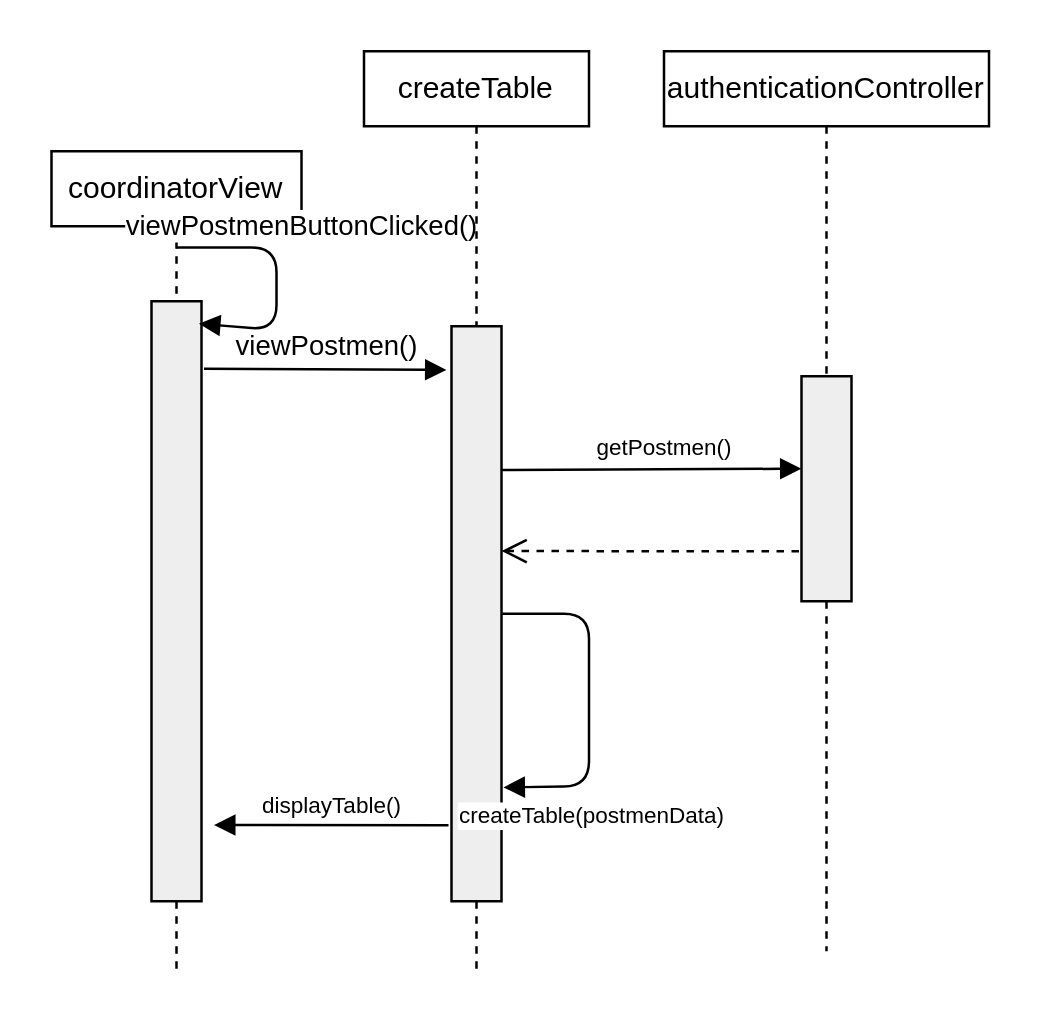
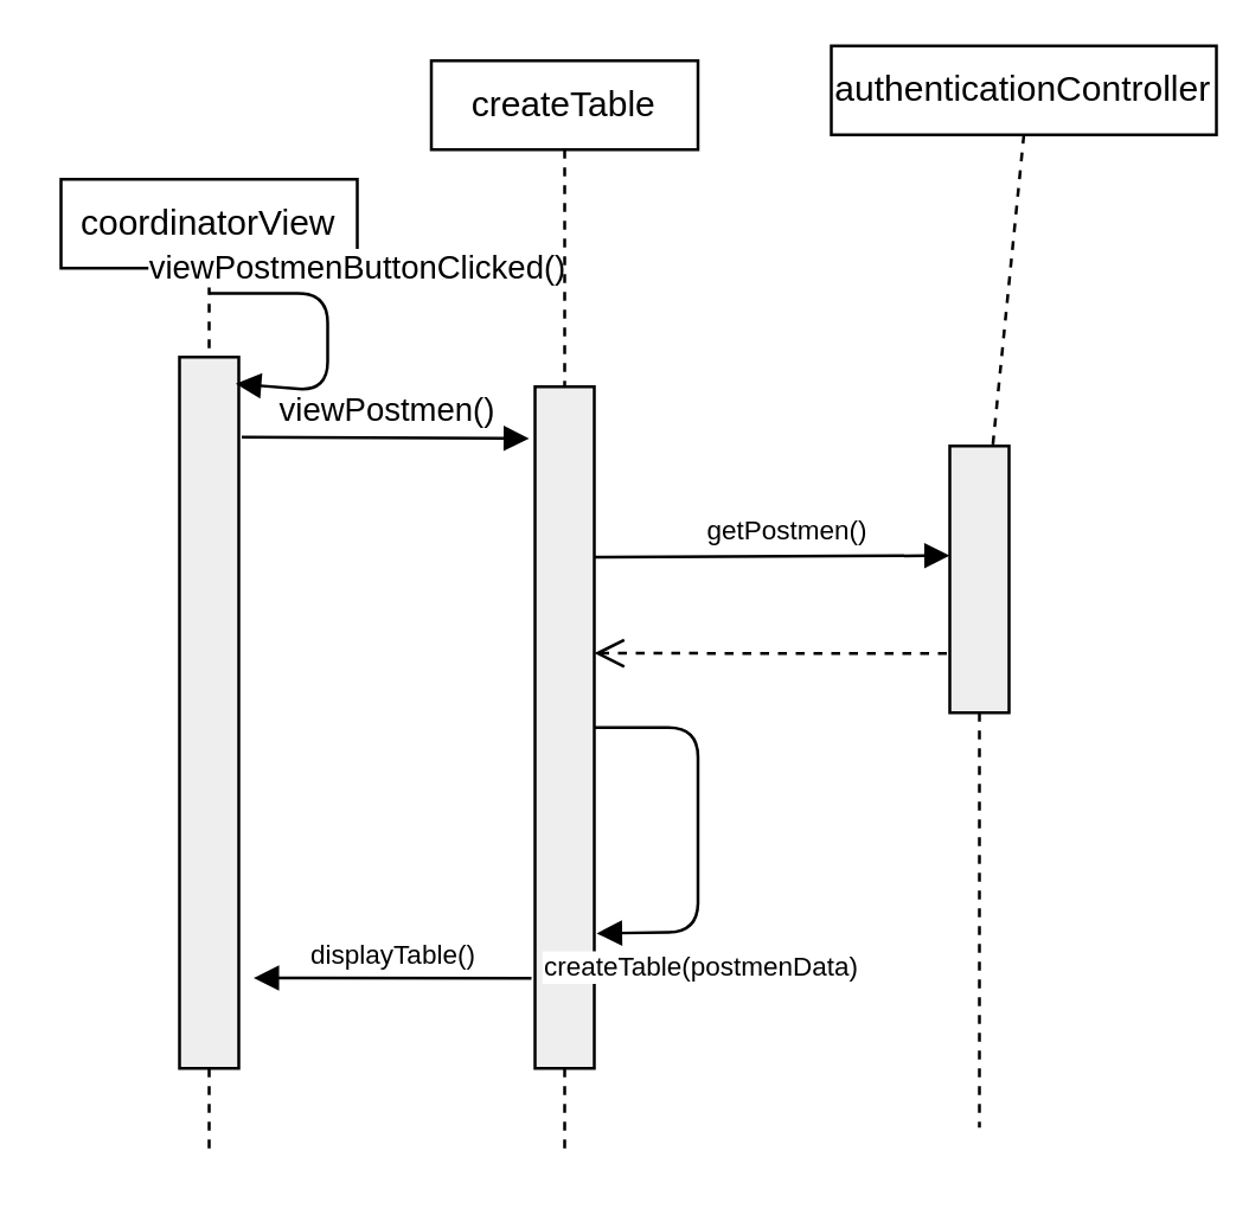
- <mxCell id="2" value="authenticationController" style="shape=rect;html=1;whiteSpace=wrap;align=center;" parent="1" vertex="1"><mxGeometry x="265" y="20" width="130" height="30" as="geometry" /></mxCell>
+ <mxCell id="2" value="authenticationController" style="shape=rect;html=1;whiteSpace=wrap;align=center;" parent="1" vertex="1"><mxGeometry x="280" y="15" width="130" height="30" as="geometry" /></mxCell>
